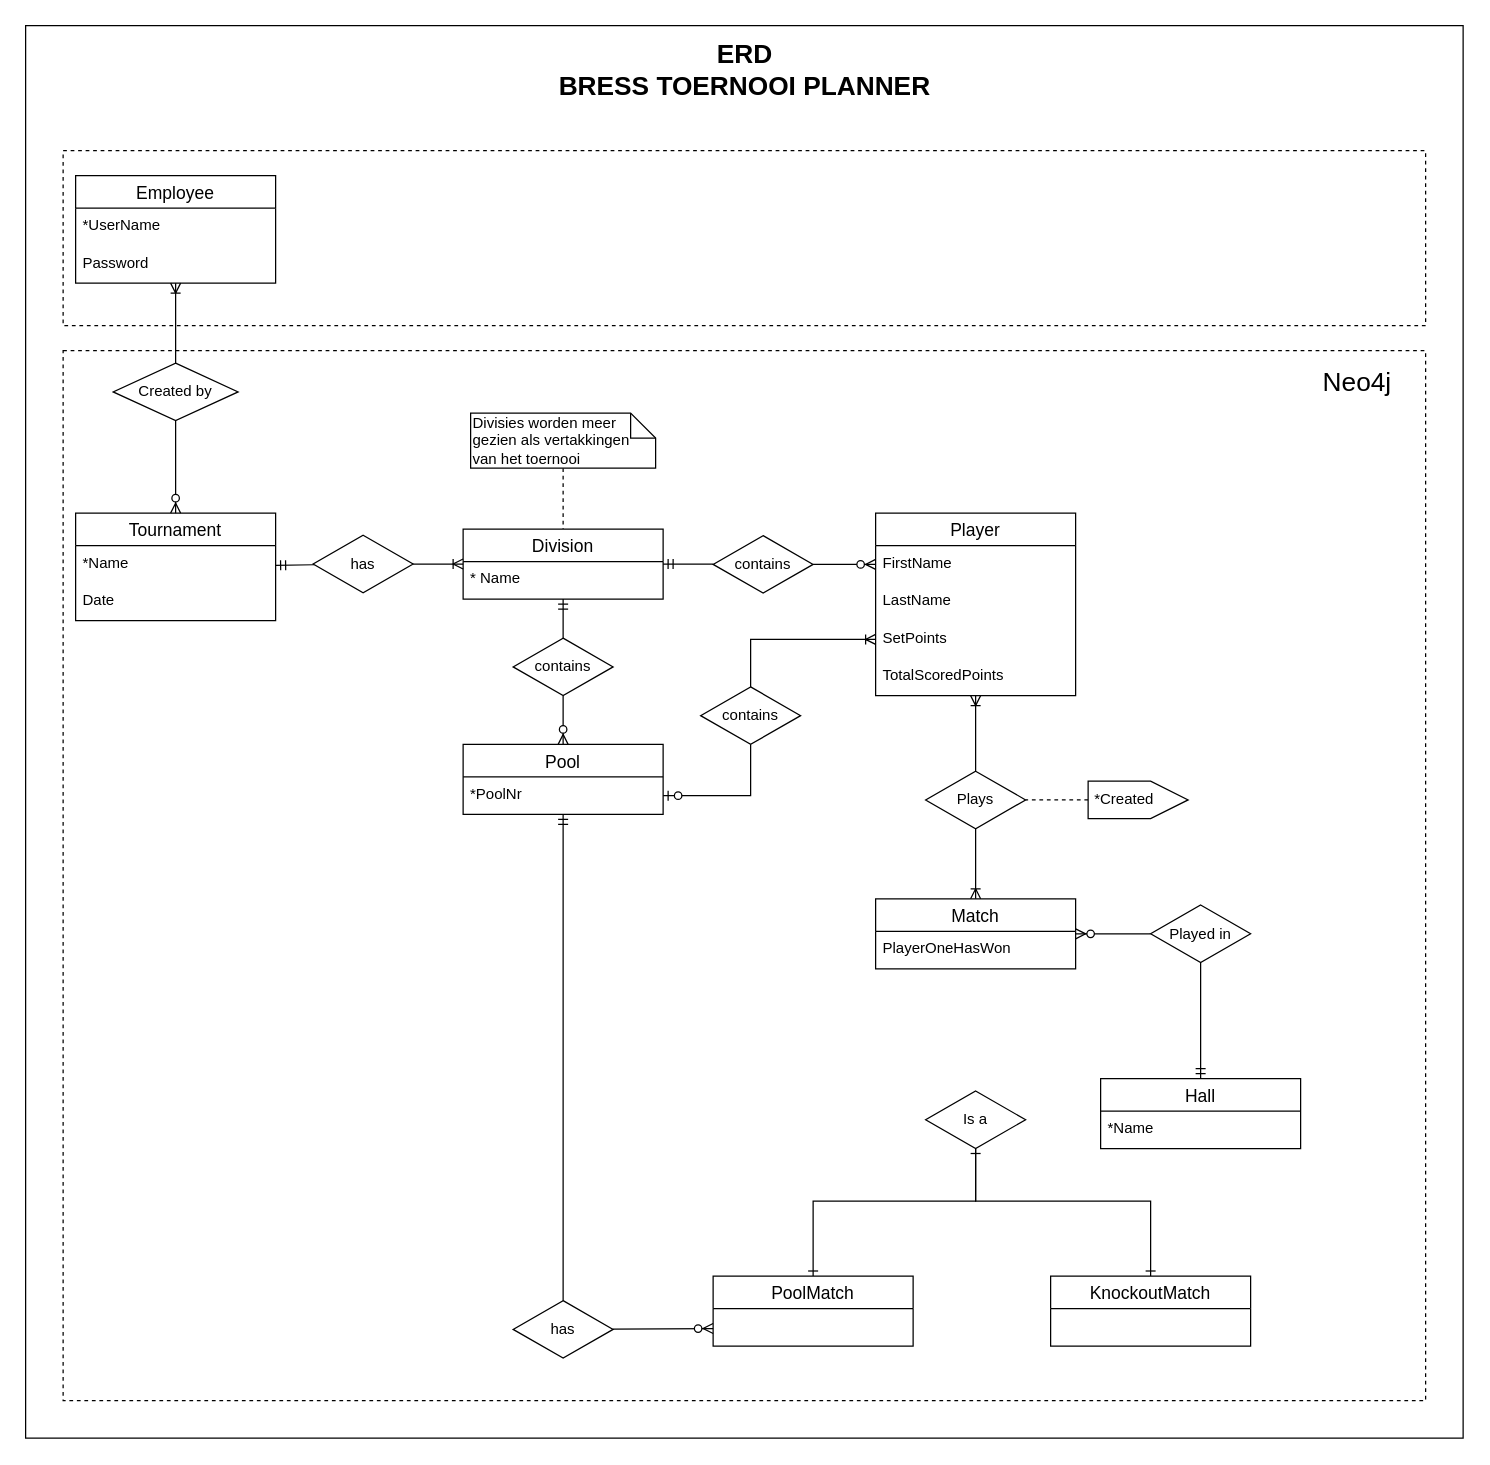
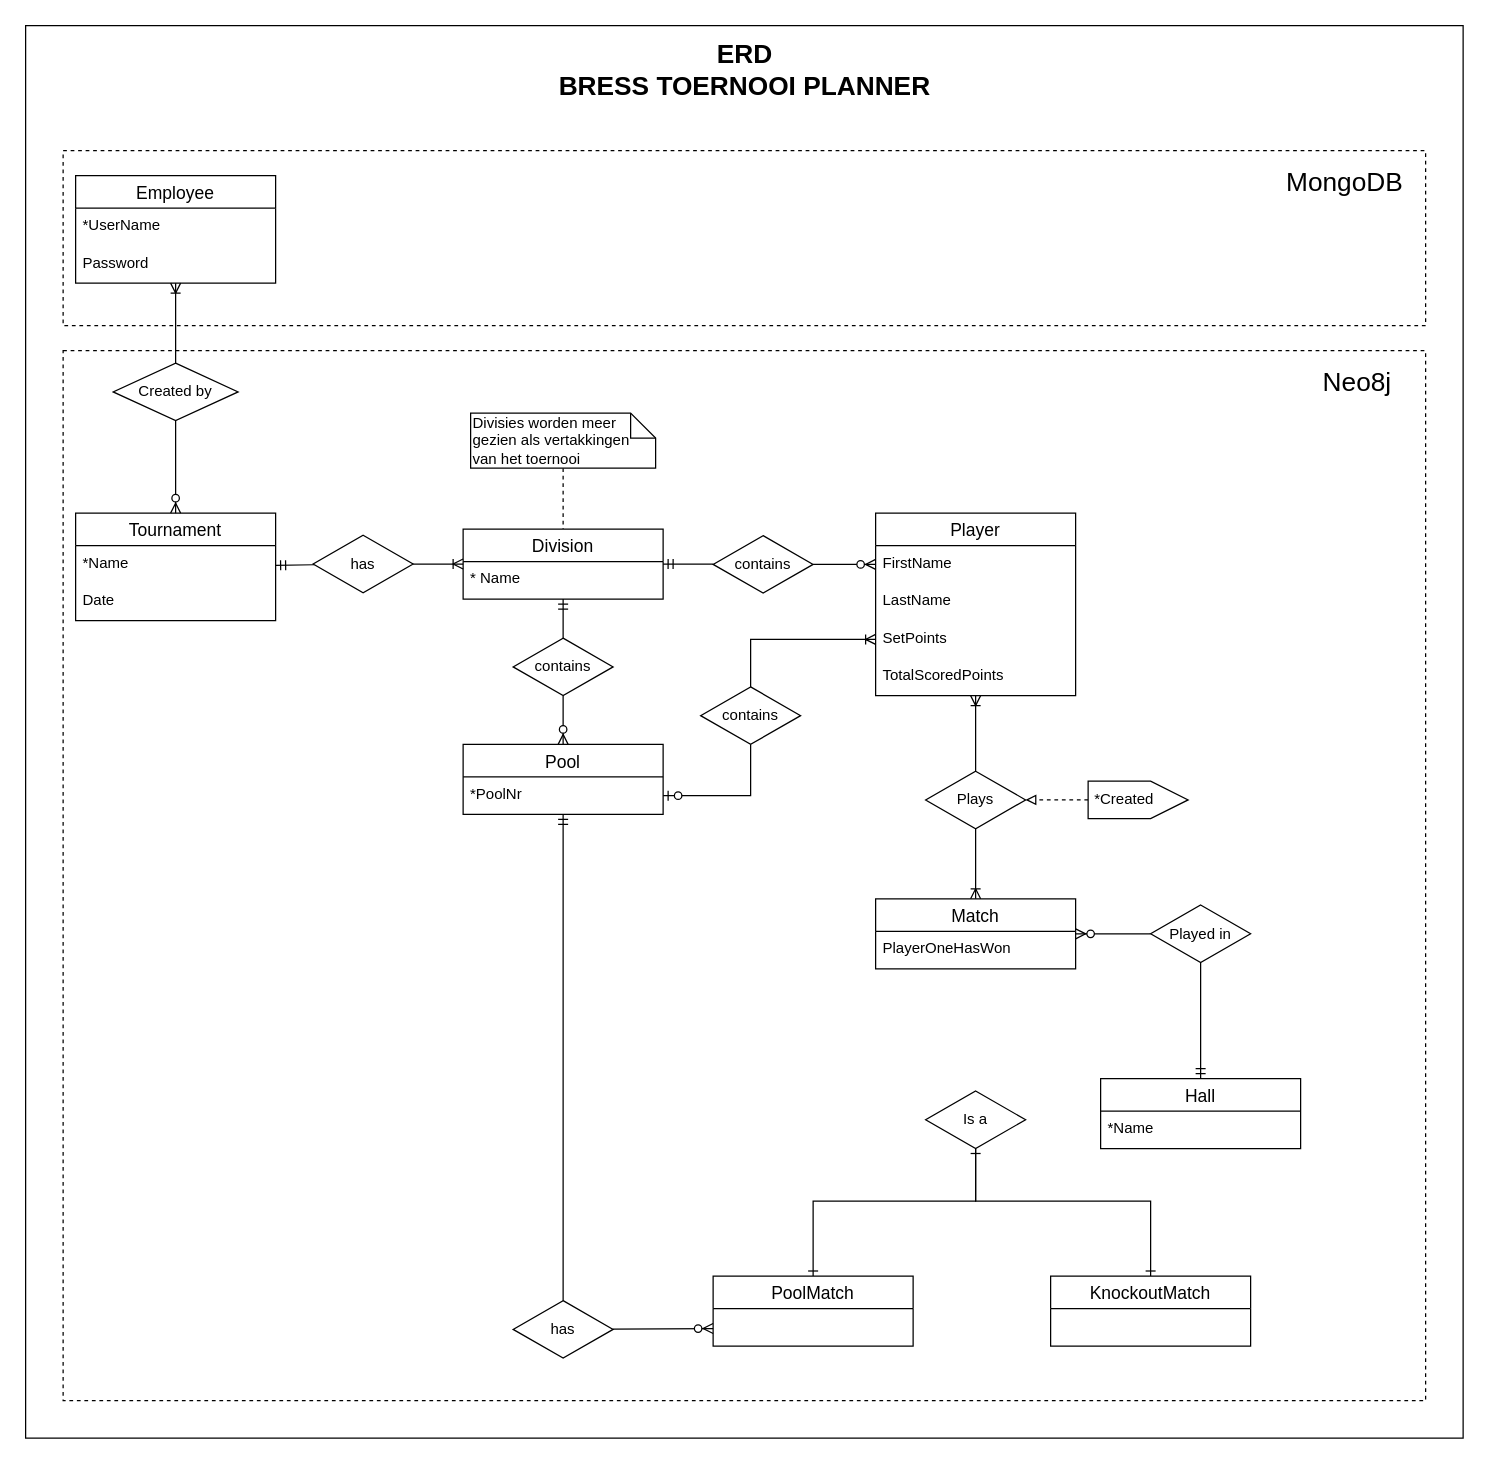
+ <mxCell id="59" value="MongoDB" style="text;html=1;align=center;verticalAlign=middle;resizable=0;points=[];autosize=1;fontSize=21;" vertex="1" parent="1"><mxGeometry x="1020" y="130" width="110" height="30" as="geometry" /></mxCell>
- <mxCell id="58" value="Neo4j" style="text;html=1;align=center;verticalAlign=middle;resizable=0;points=[];autosize=1;fontSize=21;" vertex="1" parent="1"><mxGeometry x="1050" y="290" width="70" height="30" as="geometry" /></mxCell>
+ <mxCell id="58" value="Neo8j" style="text;html=1;align=center;verticalAlign=middle;resizable=0;points=[];autosize=1;fontSize=21;" vertex="1" parent="1"><mxGeometry x="1050" y="290" width="70" height="30" as="geometry" /></mxCell>
- <mxCell id="29" style="edgeStyle=none;rounded=0;orthogonalLoop=1;jettySize=auto;html=1;entryX=1;entryY=0.5;entryDx=0;entryDy=0;startArrow=none;startFill=0;endArrow=none;endFill=0;dashed=1;" parent="1" source="30" target="16" edge="1"><mxGeometry relative="1" as="geometry" /></mxCell>
+ <mxCell id="29" style="edgeStyle=none;rounded=0;orthogonalLoop=1;jettySize=auto;html=1;entryX=1;entryY=0.5;entryDx=0;entryDy=0;startArrow=none;startFill=0;endArrow=block;endFill=0;dashed=1;" parent="1" source="30" target="16" edge="1"><mxGeometry relative="1" as="geometry" /></mxCell>
